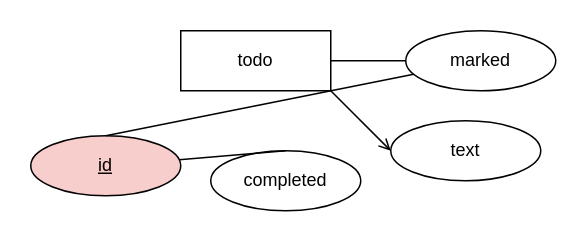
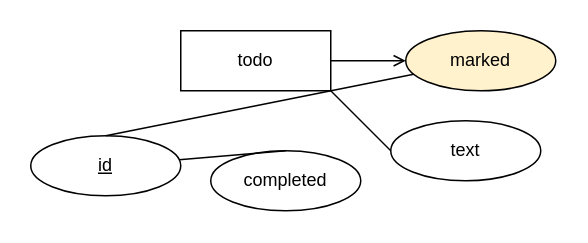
- <mxCell id="10" value="" style="endArrow=none;html=1;rounded=0;exitX=1;exitY=0.5;exitDx=0;exitDy=0;entryX=0;entryY=0.5;entryDx=0;entryDy=0;" edge="1" parent="1" source="2" target="5"><mxGeometry relative="1" as="geometry"><mxPoint x="80" y="70" as="sourcePoint" /><mxPoint x="150" y="70" as="targetPoint" /></mxGeometry></mxCell>
+ <mxCell id="10" value="" style="endArrow=open;html=1;rounded=0;exitX=1;exitY=0.5;exitDx=0;exitDy=0;entryX=0;entryY=0.5;entryDx=0;entryDy=0;" edge="1" parent="1" source="2" target="5"><mxGeometry relative="1" as="geometry"><mxPoint x="80" y="70" as="sourcePoint" /><mxPoint x="150" y="70" as="targetPoint" /></mxGeometry></mxCell>
- <mxCell id="5" value="marked" style="ellipse;whiteSpace=wrap;html=1;align=center;" vertex="1" parent="1"><mxGeometry x="270" y="20" width="100" height="40" as="geometry" /></mxCell>
+ <mxCell id="5" value="marked" style="ellipse;whiteSpace=wrap;html=1;align=center;fillColor=#fff2cc;" vertex="1" parent="1"><mxGeometry x="270" y="20" width="100" height="40" as="geometry" /></mxCell>
- <mxCell id="9" value="" style="endArrow=open;html=1;rounded=0;exitX=1;exitY=1;exitDx=0;exitDy=0;entryX=0;entryY=0.5;entryDx=0;entryDy=0;" edge="1" parent="1" source="2" target="3"><mxGeometry relative="1" as="geometry"><mxPoint x="70" y="60" as="sourcePoint" /><mxPoint x="140" y="60" as="targetPoint" /></mxGeometry></mxCell>
+ <mxCell id="9" value="" style="endArrow=none;html=1;rounded=0;exitX=1;exitY=1;exitDx=0;exitDy=0;entryX=0;entryY=0.5;entryDx=0;entryDy=0;" edge="1" parent="1" source="2" target="3"><mxGeometry relative="1" as="geometry"><mxPoint x="70" y="60" as="sourcePoint" /><mxPoint x="140" y="60" as="targetPoint" /></mxGeometry></mxCell>
- <mxCell id="6" value="id" style="ellipse;whiteSpace=wrap;html=1;align=center;fontStyle=4;fillColor=#f8cecc;" vertex="1" parent="1"><mxGeometry x="20" y="90" width="100" height="40" as="geometry" /></mxCell>
+ <mxCell id="6" value="id" style="ellipse;whiteSpace=wrap;html=1;align=center;fontStyle=4;" vertex="1" parent="1"><mxGeometry x="20" y="90" width="100" height="40" as="geometry" /></mxCell>
